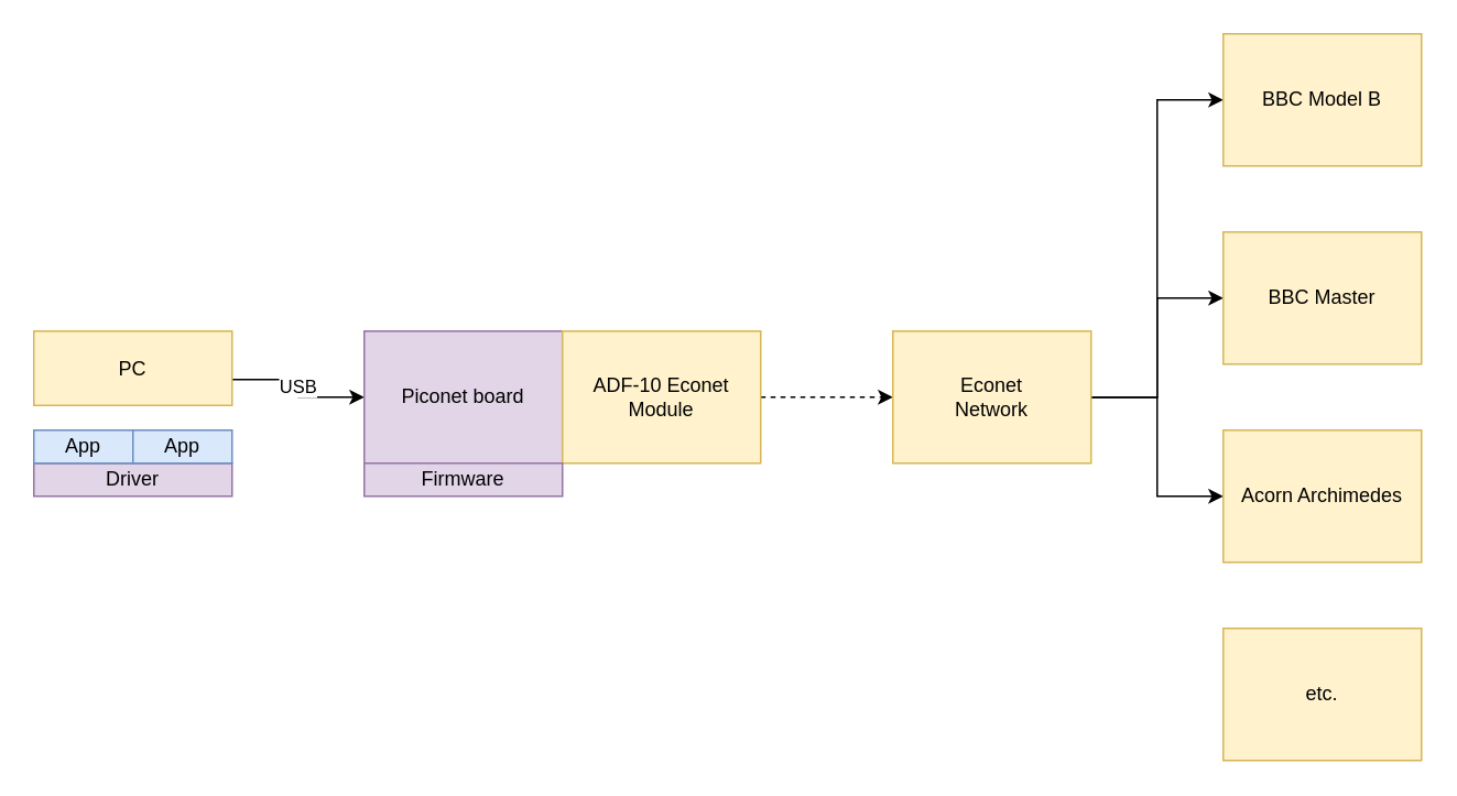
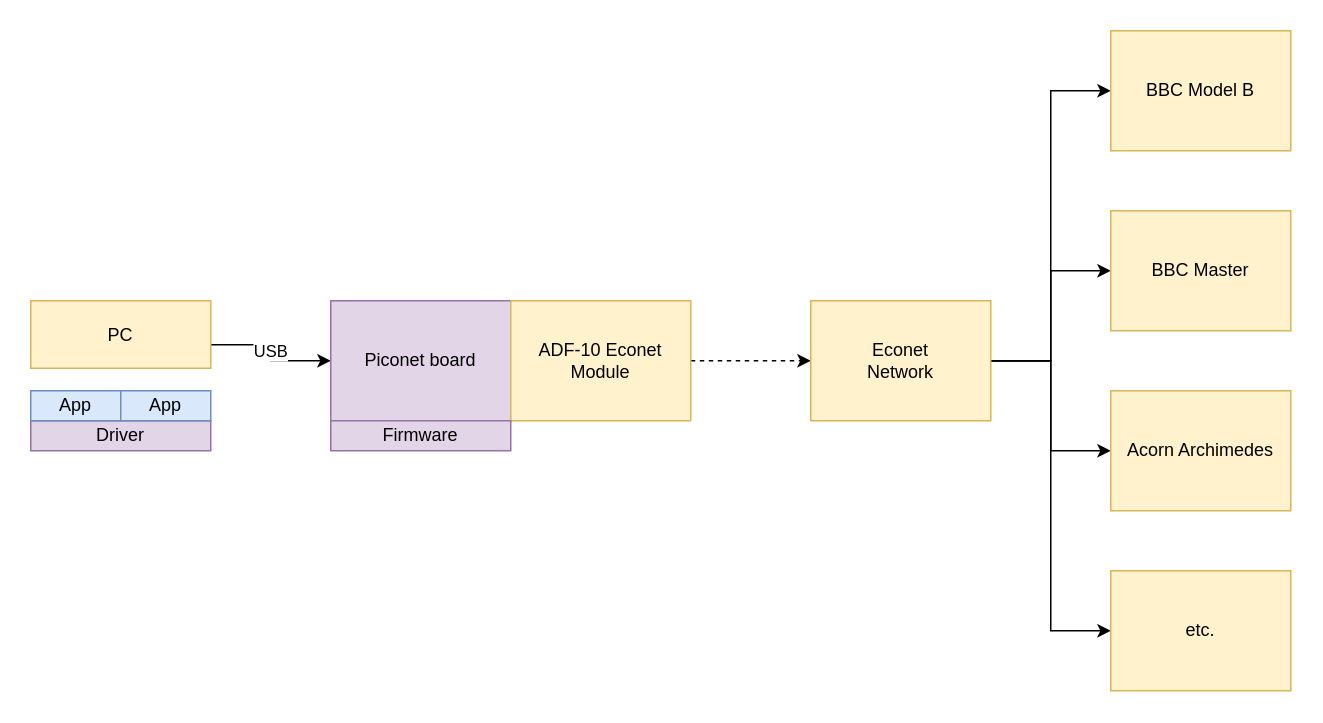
+ <mxCell id="10" style="edgeStyle=orthogonalEdgeStyle;rounded=0;orthogonalLoop=1;jettySize=auto;html=1;entryX=0;entryY=0.5;entryDx=0;entryDy=0;" parent="1" source="11" target="15" edge="1"><mxGeometry relative="1" as="geometry" /></mxCell>
